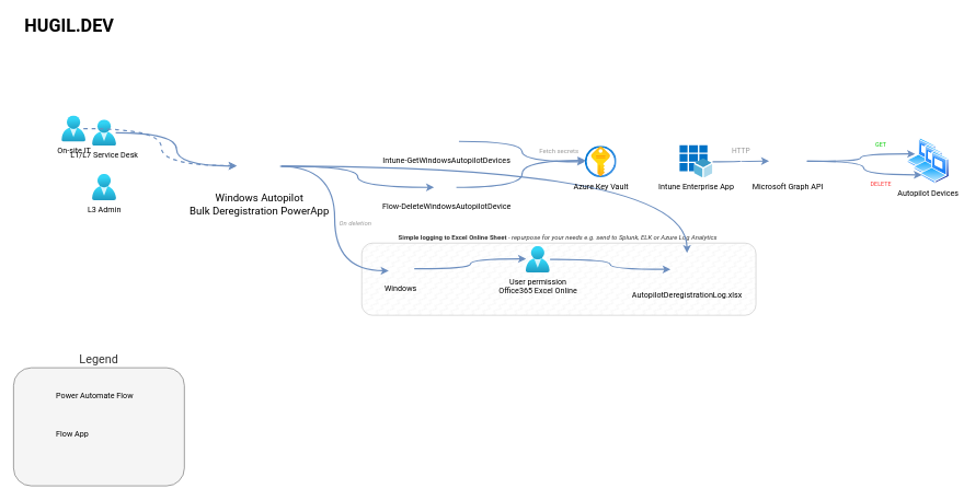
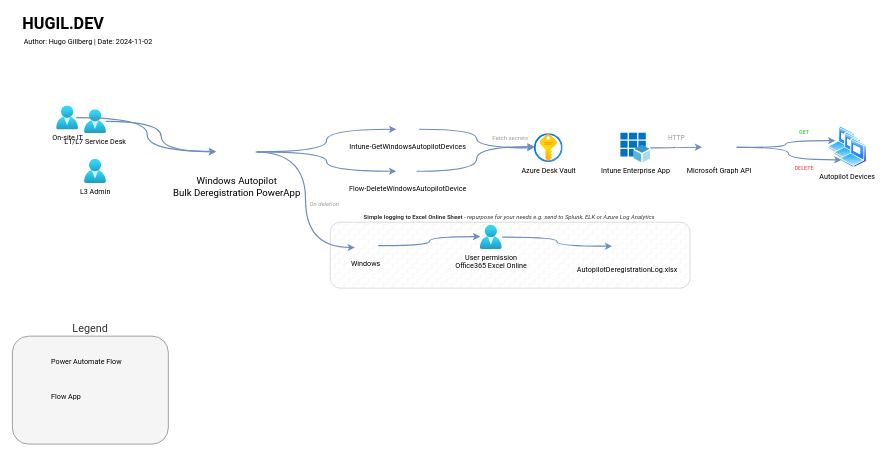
+ <mxCell id="36" value="&lt;font face=&quot;Roboto&quot; data-font-src=&quot;https://fonts.googleapis.com/css?family=Roboto&quot; style=&quot;font-weight: normal;&quot;&gt;Author: Hugo Gillberg | Date: 2024-11-02&lt;/font&gt;" style="text;html=1;align=center;verticalAlign=middle;whiteSpace=wrap;rounded=0;fontStyle=1" parent="1" vertex="1"><mxGeometry x="30" y="60" width="233.43" height="20" as="geometry" /></mxCell>
- <mxCell id="29" style="edgeStyle=orthogonalEdgeStyle;rounded=0;orthogonalLoop=1;jettySize=auto;html=1;curved=1;strokeWidth=2;fillColor=#dae8fc;strokeColor=#6c8ebf;fontFamily=Roboto;fontSource=https%3A%2F%2Ffonts.googleapis.com%2Fcss%3Ffamily%3DRoboto;labelBackgroundColor=none;exitX=0.902;exitY=0.488;exitDx=0;exitDy=0;exitPerimeter=0;entryX=0.002;entryY=0.491;entryDx=0;entryDy=0;entryPerimeter=0;dashed=1;" parent="1" source="9" target="3" edge="1"><mxGeometry relative="1" as="geometry"><mxPoint x="46.5" y="310" as="sourcePoint" /><mxPoint x="269.5" y="343" as="targetPoint" /></mxGeometry></mxCell>
+ <mxCell id="29" style="edgeStyle=orthogonalEdgeStyle;rounded=0;orthogonalLoop=1;jettySize=auto;html=1;curved=1;strokeWidth=2;fillColor=#dae8fc;strokeColor=#6c8ebf;fontFamily=Roboto;fontSource=https%3A%2F%2Ffonts.googleapis.com%2Fcss%3Ffamily%3DRoboto;labelBackgroundColor=none;exitX=0.902;exitY=0.488;exitDx=0;exitDy=0;exitPerimeter=0;entryX=0.002;entryY=0.491;entryDx=0;entryDy=0;entryPerimeter=0;" parent="1" source="9" target="3" edge="1"><mxGeometry relative="1" as="geometry"><mxPoint x="46.5" y="310" as="sourcePoint" /><mxPoint x="269.5" y="343" as="targetPoint" /></mxGeometry></mxCell>
- <mxCell id="19" style="edgeStyle=orthogonalEdgeStyle;rounded=0;orthogonalLoop=1;jettySize=auto;html=1;curved=1;strokeWidth=2;fillColor=#dae8fc;strokeColor=#6c8ebf;fontFamily=Roboto;fontSource=https%3A%2F%2Ffonts.googleapis.com%2Fcss%3Ffamily%3DRoboto;labelBackgroundColor=none;" parent="1" source="3" target="16" edge="1"><mxGeometry relative="1" as="geometry"><mxPoint x="400" y="200.32" as="sourcePoint" /><mxPoint x="622" y="200.32" as="targetPoint" /></mxGeometry></mxCell>
+ <mxCell id="19" style="edgeStyle=orthogonalEdgeStyle;rounded=0;orthogonalLoop=1;jettySize=auto;html=1;curved=1;strokeWidth=2;fillColor=#dae8fc;strokeColor=#6c8ebf;fontFamily=Roboto;fontSource=https%3A%2F%2Ffonts.googleapis.com%2Fcss%3Ffamily%3DRoboto;labelBackgroundColor=none;" parent="1" source="3" target="11" edge="1"><mxGeometry relative="1" as="geometry"><mxPoint x="400" y="200.32" as="sourcePoint" /><mxPoint x="622" y="200.32" as="targetPoint" /></mxGeometry></mxCell>
- <mxCell id="23" value="Azure Key Vault" style="image;aspect=fixed;html=1;points=[];align=center;fontSize=12;image=img/lib/azure2/security/Key_Vaults.svg;fontFamily=Roboto;fontSource=https%3A%2F%2Ffonts.googleapis.com%2Fcss%3Ffamily%3DRoboto;labelBackgroundColor=none;" parent="1" vertex="1"><mxGeometry x="890" y="222" width="48" height="48" as="geometry" /></mxCell>
+ <mxCell id="23" value="Azure Desk Vault" style="image;aspect=fixed;html=1;points=[];align=center;fontSize=12;image=img/lib/azure2/security/Key_Vaults.svg;fontFamily=Roboto;fontSource=https%3A%2F%2Ffonts.googleapis.com%2Fcss%3Ffamily%3DRoboto;labelBackgroundColor=none;" parent="1" vertex="1"><mxGeometry x="890" y="222" width="48" height="48" as="geometry" /></mxCell>
